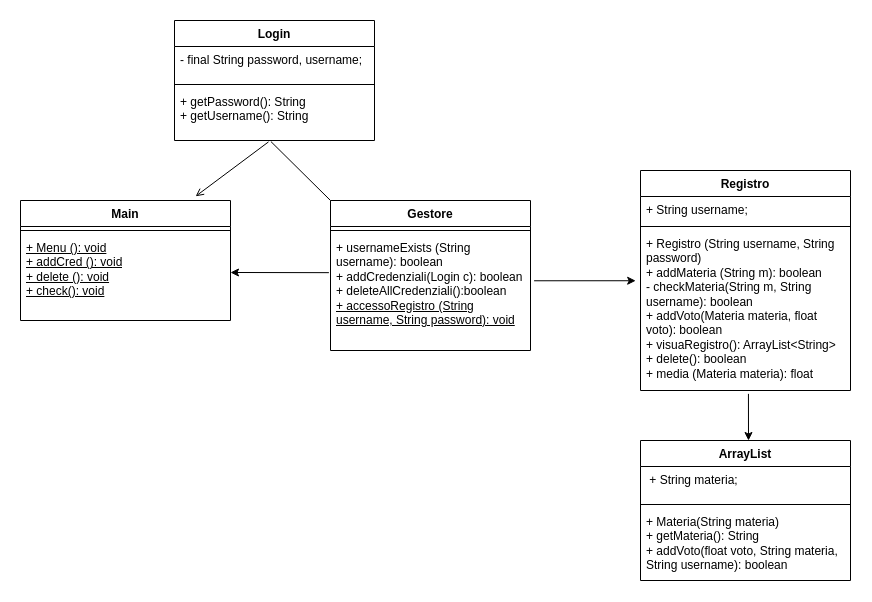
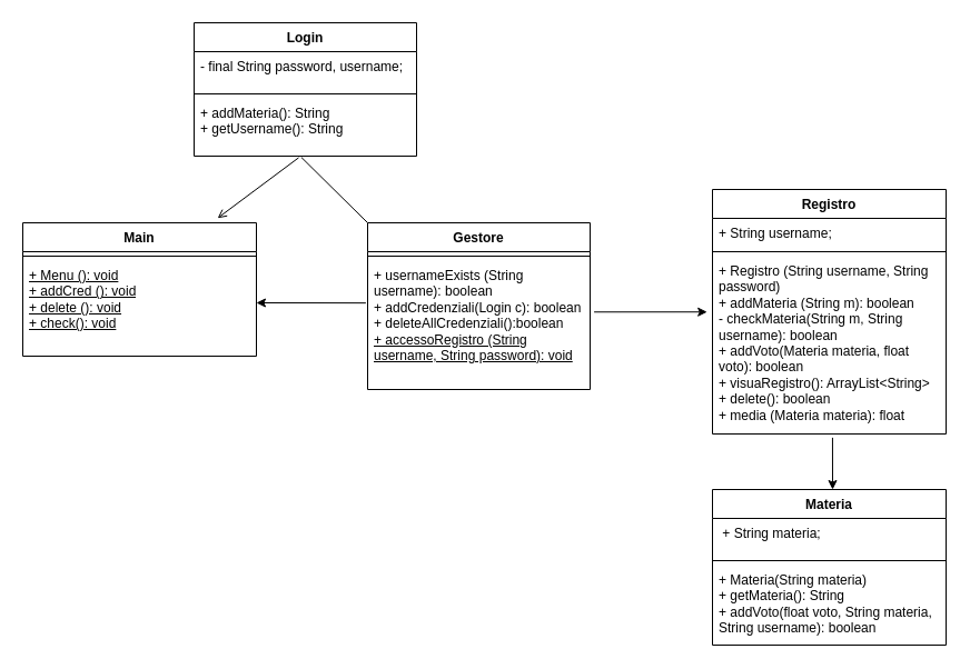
- <mxCell id="8" value="+ getPassword(): String&lt;br&gt;+ getUsername(): String" style="text;strokeColor=none;fillColor=none;align=left;verticalAlign=top;spacingLeft=4;spacingRight=4;overflow=hidden;rotatable=0;points=[[0,0.5],[1,0.5]];portConstraint=eastwest;whiteSpace=wrap;html=1;" vertex="1" parent="5"><mxGeometry y="68" width="200" height="52" as="geometry" /></mxCell>
+ <mxCell id="8" value="+ addMateria(): String&lt;br&gt;+ getUsername(): String" style="text;strokeColor=none;fillColor=none;align=left;verticalAlign=top;spacingLeft=4;spacingRight=4;overflow=hidden;rotatable=0;points=[[0,0.5],[1,0.5]];portConstraint=eastwest;whiteSpace=wrap;html=1;" vertex="1" parent="5"><mxGeometry y="68" width="200" height="52" as="geometry" /></mxCell>
- <mxCell id="16" value="ArrayList" style="swimlane;fontStyle=1;align=center;verticalAlign=top;childLayout=stackLayout;horizontal=1;startSize=26;horizontalStack=0;resizeParent=1;resizeParentMax=0;resizeLast=0;collapsible=1;marginBottom=0;whiteSpace=wrap;html=1;" vertex="1" parent="1"><mxGeometry x="640" y="440" width="210" height="140" as="geometry" /></mxCell>
+ <mxCell id="16" value="Materia" style="swimlane;fontStyle=1;align=center;verticalAlign=top;childLayout=stackLayout;horizontal=1;startSize=26;horizontalStack=0;resizeParent=1;resizeParentMax=0;resizeLast=0;collapsible=1;marginBottom=0;whiteSpace=wrap;html=1;" vertex="1" parent="1"><mxGeometry x="640" y="440" width="210" height="140" as="geometry" /></mxCell>
